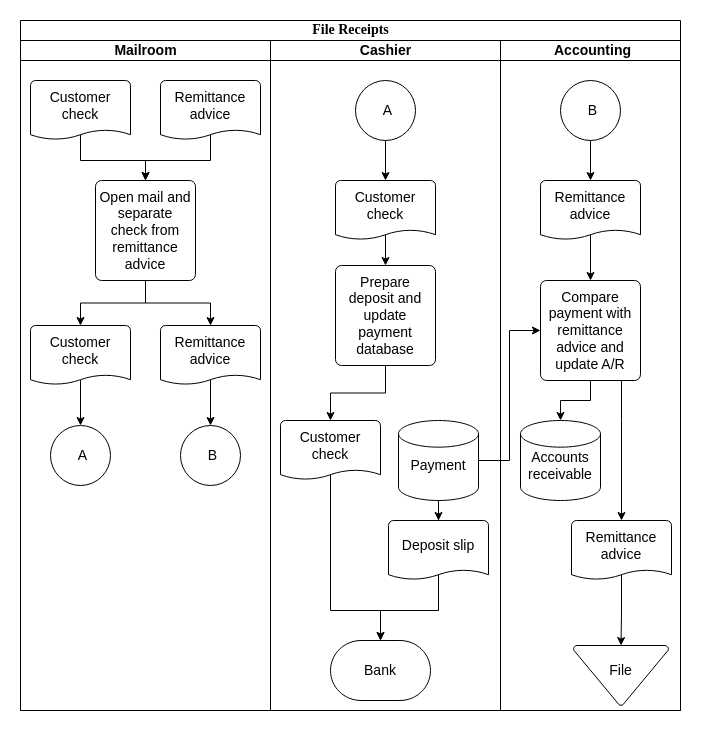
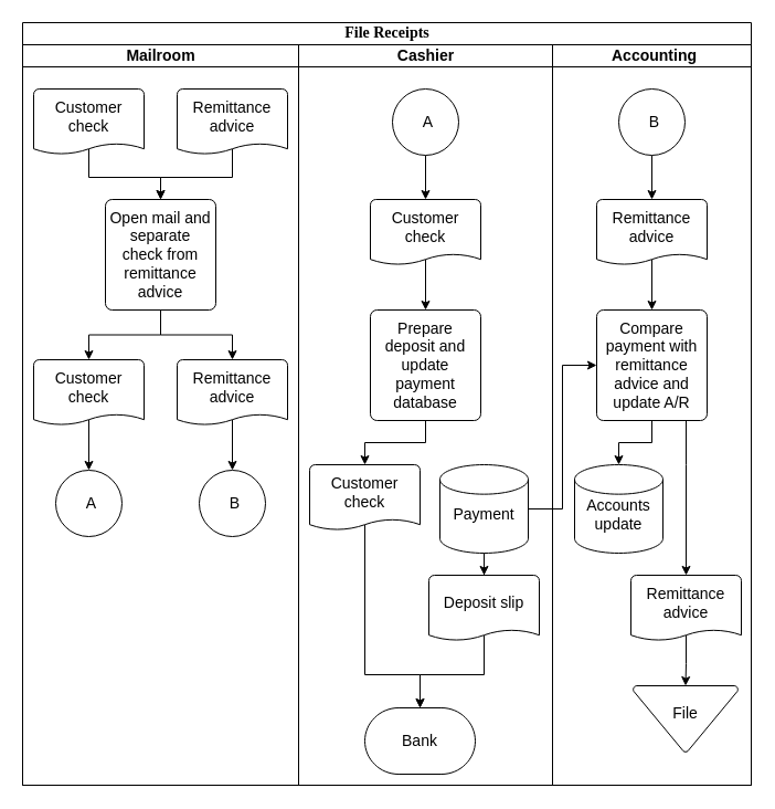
- <mxCell id="23" value="Prepare deposit and update payment database" style="strokeWidth=1;html=1;shape=mxgraph.flowchart.process;whiteSpace=wrap;fillColor=#ffffff;fontSize=14;" parent="17" vertex="1"><mxGeometry x="65" y="225" width="100" height="100" as="geometry" /></mxCell>
+ <mxCell id="23" value="Prepare deposit and update payment database" style="strokeWidth=1;html=1;shape=mxgraph.flowchart.process;whiteSpace=wrap;fillColor=#ffffff;fontSize=14;" parent="17" vertex="1"><mxGeometry x="65" y="240" width="100" height="100" as="geometry" /></mxCell>
- <mxCell id="39" value="Accounts receivable" style="strokeWidth=1;html=1;shape=mxgraph.flowchart.database;whiteSpace=wrap;fillColor=#ffffff;fontSize=14;spacingTop=10;" parent="31" vertex="1"><mxGeometry x="20" y="380" width="80" height="80" as="geometry" /></mxCell>
+ <mxCell id="39" value="Accounts update" style="strokeWidth=1;html=1;shape=mxgraph.flowchart.database;whiteSpace=wrap;fillColor=#ffffff;fontSize=14;spacingTop=10;" parent="31" vertex="1"><mxGeometry x="20" y="380" width="80" height="80" as="geometry" /></mxCell>
- <mxCell id="40" value="File" style="strokeWidth=1;html=1;shape=mxgraph.flowchart.merge_or_storage;whiteSpace=wrap;fillColor=#ffffff;fontSize=14;spacingTop=-10;" parent="31" vertex="1"><mxGeometry x="73" y="605" width="95" height="60" as="geometry" /></mxCell>
+ <mxCell id="40" value="File" style="strokeWidth=1;html=1;shape=mxgraph.flowchart.merge_or_storage;whiteSpace=wrap;fillColor=#ffffff;fontSize=14;spacingTop=-10;" parent="31" vertex="1"><mxGeometry x="73" y="580" width="95" height="60" as="geometry" /></mxCell>
